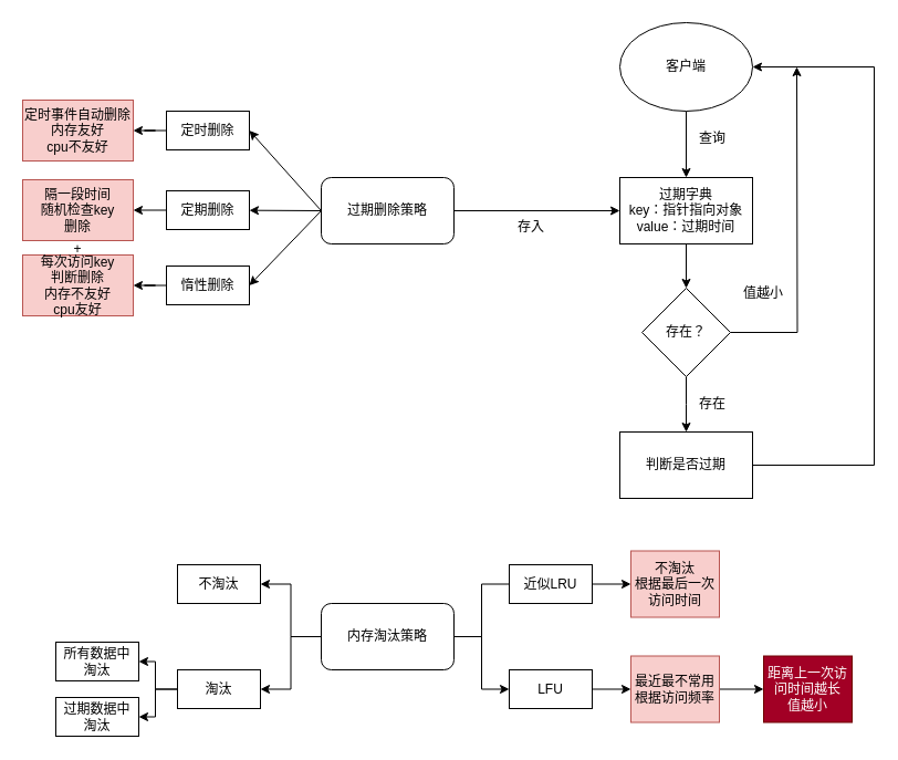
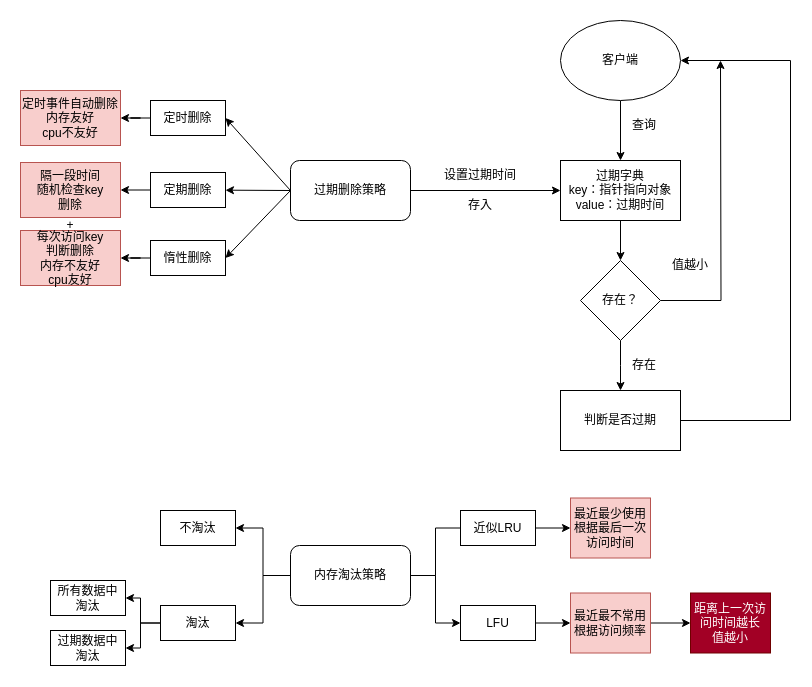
+ <mxCell id="8" value="设置过期时间" style="text;html=1;align=center;verticalAlign=middle;whiteSpace=wrap;rounded=0;" vertex="1" parent="4"><mxGeometry x="150" y="140" width="80" height="30" as="geometry" /></mxCell>
- <mxCell id="47" value="不淘汰&lt;br&gt;根据最后一次访问时间" style="text;html=1;align=center;verticalAlign=middle;whiteSpace=wrap;rounded=0;fillColor=#f8cecc;strokeColor=#b85450;" vertex="1" parent="1"><mxGeometry x="570" y="497.5" width="80" height="60" as="geometry" /></mxCell>
+ <mxCell id="47" value="最近最少使用&lt;br&gt;根据最后一次访问时间" style="text;html=1;align=center;verticalAlign=middle;whiteSpace=wrap;rounded=0;fillColor=#f8cecc;strokeColor=#b85450;" vertex="1" parent="1"><mxGeometry x="570" y="497.5" width="80" height="60" as="geometry" /></mxCell>
